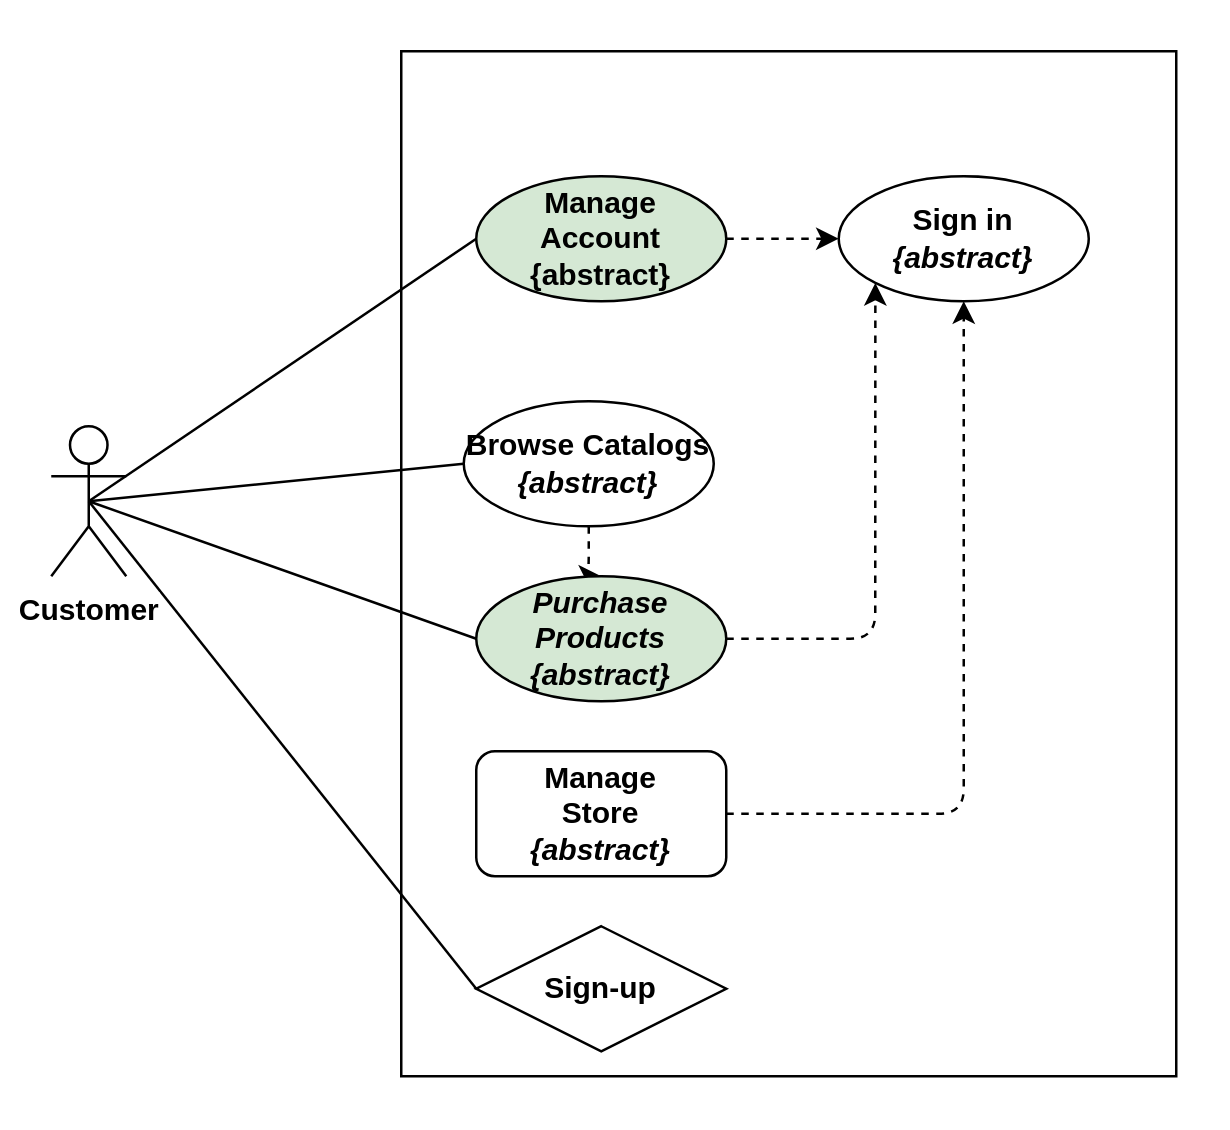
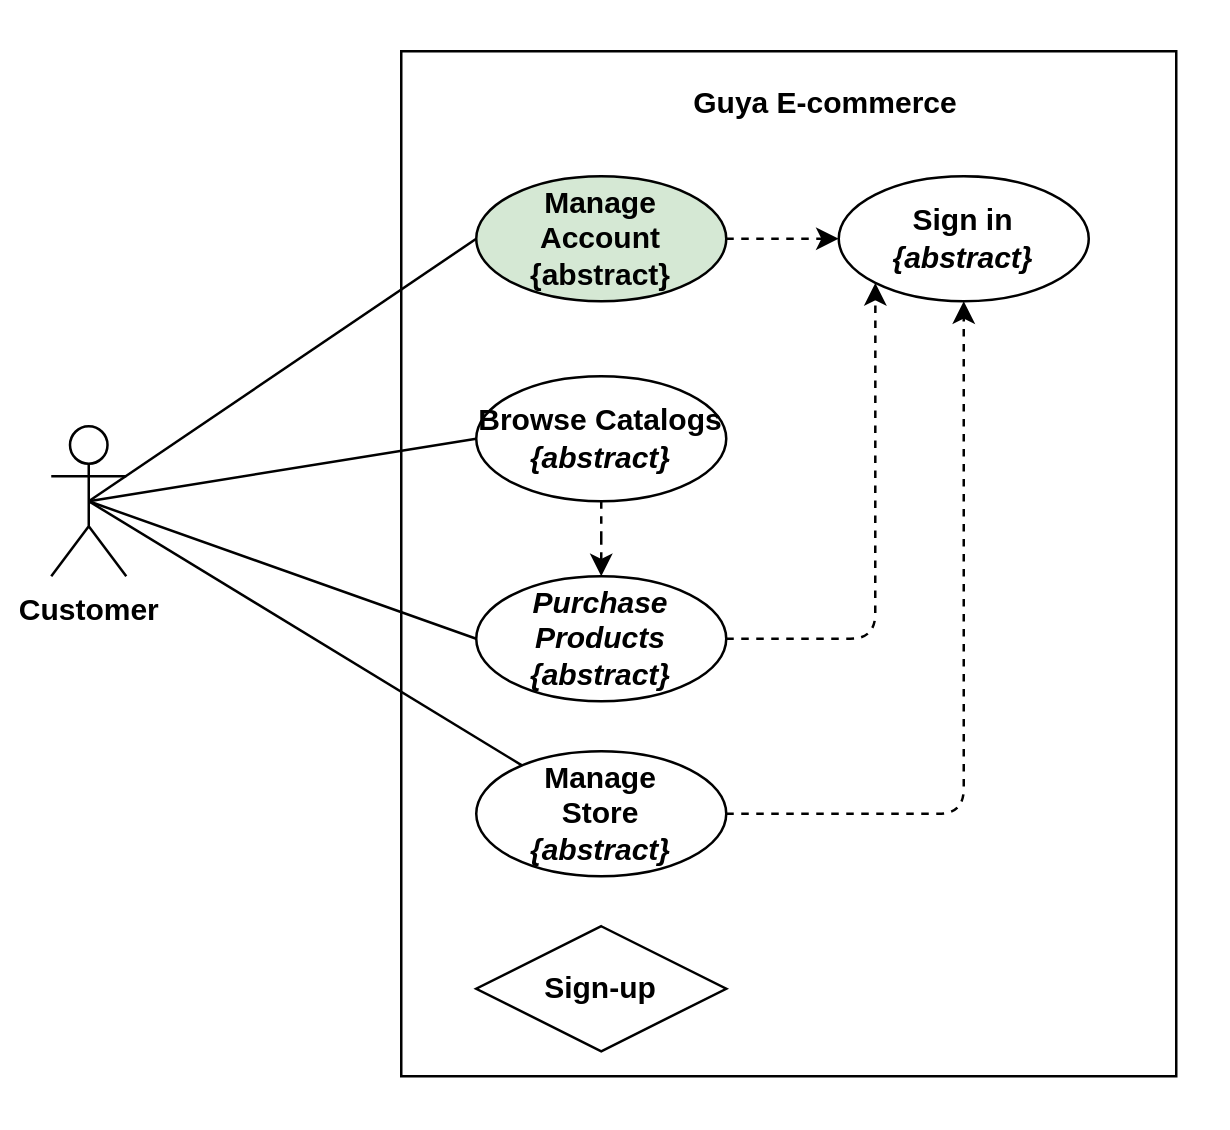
+ <mxCell id="3" value="Guya E-commerce" style="text;html=1;strokeColor=none;fillColor=none;align=center;verticalAlign=middle;whiteSpace=wrap;rounded=0;fontStyle=1" vertex="1" parent="1"><mxGeometry x="255" y="30" width="150" height="21" as="geometry" /></mxCell>
- <mxCell id="12" value="&lt;span style=&quot;font-style: normal&quot;&gt;Browse Catalogs&lt;/span&gt;&lt;br&gt;{abstract}" style="ellipse;whiteSpace=wrap;html=1;fontStyle=3;labelBackgroundColor=none;labelBorderColor=none;" vertex="1" parent="1"><mxGeometry x="185" y="160" width="100" height="50" as="geometry" /></mxCell>
+ <mxCell id="12" value="&lt;span style=&quot;font-style: normal&quot;&gt;Browse Catalogs&lt;/span&gt;&lt;br&gt;{abstract}" style="ellipse;whiteSpace=wrap;html=1;fontStyle=3;labelBackgroundColor=none;labelBorderColor=none;" vertex="1" parent="1"><mxGeometry x="190" y="150" width="100" height="50" as="geometry" /></mxCell>
- <mxCell id="15" value="Purchase Products&lt;br&gt;{abstract}" style="ellipse;whiteSpace=wrap;html=1;fontStyle=3;labelBackgroundColor=none;labelBorderColor=none;fillColor=#d5e8d4;" vertex="1" parent="1"><mxGeometry x="190" y="230" width="100" height="50" as="geometry" /></mxCell>
+ <mxCell id="15" value="Purchase Products&lt;br&gt;{abstract}" style="ellipse;whiteSpace=wrap;html=1;fontStyle=3;labelBackgroundColor=none;labelBorderColor=none;" vertex="1" parent="1"><mxGeometry x="190" y="230" width="100" height="50" as="geometry" /></mxCell>
- <mxCell id="6" style="edgeStyle=none;orthogonalLoop=1;jettySize=auto;html=1;exitX=0.5;exitY=0.5;exitDx=0;exitDy=0;exitPerimeter=0;entryX=0;entryY=0.5;entryDx=0;entryDy=0;endArrow=none;" edge="1" parent="1" source="7" target="10"><mxGeometry relative="1" as="geometry" /></mxCell>
+ <mxCell id="6" style="edgeStyle=none;orthogonalLoop=1;jettySize=auto;html=1;exitX=0.5;exitY=0.5;exitDx=0;exitDy=0;exitPerimeter=0;endArrow=none;" edge="1" parent="1" source="7" target="9"><mxGeometry relative="1" as="geometry" /></mxCell>
- <mxCell id="9" value="&lt;span style=&quot;font-style: normal&quot;&gt;Manage&lt;br&gt;Store&lt;br&gt;&lt;/span&gt;{abstract}" style="whiteSpace=wrap;html=1;fontStyle=3;labelBackgroundColor=none;labelBorderColor=none;rounded=1;" vertex="1" parent="1"><mxGeometry x="190" y="300" width="100" height="50" as="geometry" /></mxCell>
+ <mxCell id="9" value="&lt;span style=&quot;font-style: normal&quot;&gt;Manage&lt;br&gt;Store&lt;br&gt;&lt;/span&gt;{abstract}" style="ellipse;whiteSpace=wrap;html=1;fontStyle=3;labelBackgroundColor=none;labelBorderColor=none;" vertex="1" parent="1"><mxGeometry x="190" y="300" width="100" height="50" as="geometry" /></mxCell>
